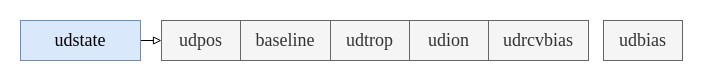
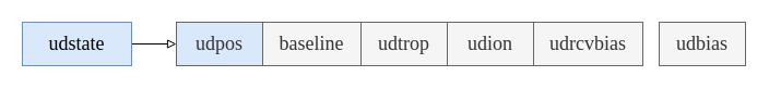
- <mxCell id="3" value="&lt;font face=&quot;Lucida Console&quot; style=&quot;font-size: 18px;&quot;&gt;udstate&lt;/font&gt;" style="rounded=0;whiteSpace=wrap;html=1;fillColor=#dae8fc;strokeColor=#6c8ebf;" parent="1" vertex="1"><mxGeometry x="20" y="20" width="120" height="40" as="geometry" /></mxCell>
+ <mxCell id="3" value="&lt;font face=&quot;Lucida Console&quot; style=&quot;font-size: 18px;&quot;&gt;udstate&lt;/font&gt;" style="rounded=0;whiteSpace=wrap;html=1;fillColor=#dae8fc;strokeColor=#6c8ebf;" parent="1" vertex="1"><mxGeometry x="20" y="20" width="100" height="40" as="geometry" /></mxCell>
- <mxCell id="4" value="&lt;span style=&quot;font-family: &amp;quot;Lucida Console&amp;quot;;&quot;&gt;&lt;font style=&quot;font-size: 18px;&quot;&gt;udpos&lt;/font&gt;&lt;/span&gt;" style="rounded=0;whiteSpace=wrap;html=1;fillColor=#f5f5f5;strokeColor=#666666;fontColor=#333333;" parent="1" vertex="1"><mxGeometry x="161" y="20" width="79" height="40" as="geometry" /></mxCell>
+ <mxCell id="4" value="&lt;span style=&quot;font-family: &amp;quot;Lucida Console&amp;quot;;&quot;&gt;&lt;font style=&quot;font-size: 18px;&quot;&gt;udpos&lt;/font&gt;&lt;/span&gt;" style="rounded=0;whiteSpace=wrap;html=1;fillColor=#dae8fc;strokeColor=#666666;fontColor=#333333;" parent="1" vertex="1"><mxGeometry x="161" y="20" width="79" height="40" as="geometry" /></mxCell>
